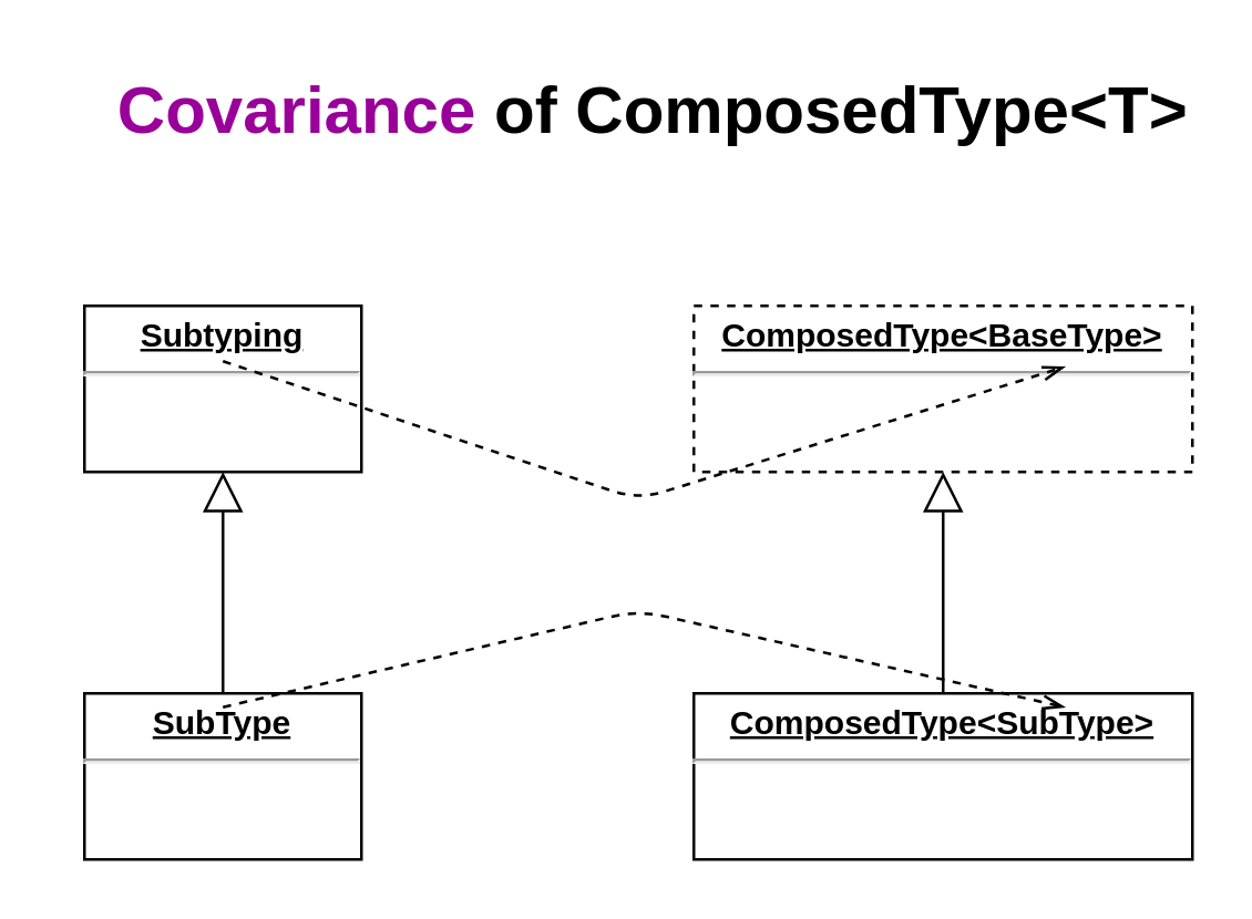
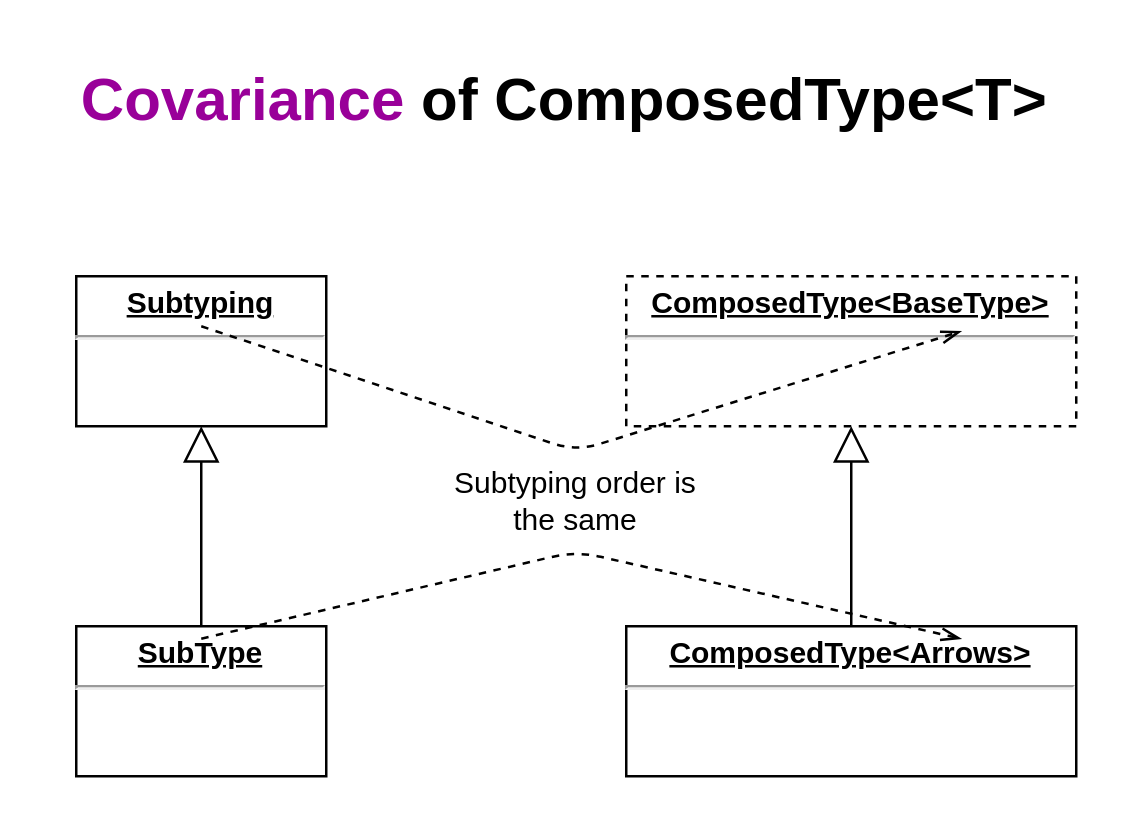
- <mxCell id="8" value="&lt;font color=&quot;#990099&quot;&gt;Covariance&lt;/font&gt; of ComposedType&amp;lt;T&amp;gt;" style="text;strokeColor=none;fillColor=none;html=1;fontSize=24;fontStyle=1;verticalAlign=middle;align=center;" parent="1" vertex="1"><mxGeometry x="30" y="20" width="410" height="40" as="geometry" /></mxCell>
+ <mxCell id="8" value="&lt;font color=&quot;#990099&quot;&gt;Covariance&lt;/font&gt; of ComposedType&amp;lt;T&amp;gt;" style="text;strokeColor=none;fillColor=none;html=1;fontSize=24;fontStyle=1;verticalAlign=middle;align=center;" parent="1" vertex="1"><mxGeometry x="20" y="20" width="410" height="40" as="geometry" /></mxCell>
+ <mxCell id="12" value="Subtyping order is the same" style="text;html=1;strokeColor=none;fillColor=none;align=center;verticalAlign=middle;whiteSpace=wrap;rounded=0;" parent="9" vertex="1"><mxGeometry x="180" y="190" width="100" height="20" as="geometry" /></mxCell>
- <mxCell id="7" value="&lt;p style=&quot;margin: 0px ; margin-top: 4px ; text-align: center ; text-decoration: underline&quot;&gt;&lt;b&gt;ComposedType&amp;lt;SubType&amp;gt;&lt;/b&gt;&lt;/p&gt;&lt;hr&gt;&lt;p style=&quot;margin: 0px ; margin-left: 8px&quot;&gt;&lt;br&gt;&lt;/p&gt;" style="verticalAlign=top;align=left;overflow=fill;fontSize=12;fontFamily=Helvetica;html=1;" parent="1" vertex="1"><mxGeometry x="250" y="250" width="180" height="60" as="geometry" /></mxCell>
+ <mxCell id="7" value="&lt;p style=&quot;margin: 0px ; margin-top: 4px ; text-align: center ; text-decoration: underline&quot;&gt;&lt;b&gt;ComposedType&amp;lt;Arrows&amp;gt;&lt;/b&gt;&lt;/p&gt;&lt;hr&gt;&lt;p style=&quot;margin: 0px ; margin-left: 8px&quot;&gt;&lt;br&gt;&lt;/p&gt;" style="verticalAlign=top;align=left;overflow=fill;fontSize=12;fontFamily=Helvetica;html=1;" parent="1" vertex="1"><mxGeometry x="250" y="250" width="180" height="60" as="geometry" /></mxCell>
